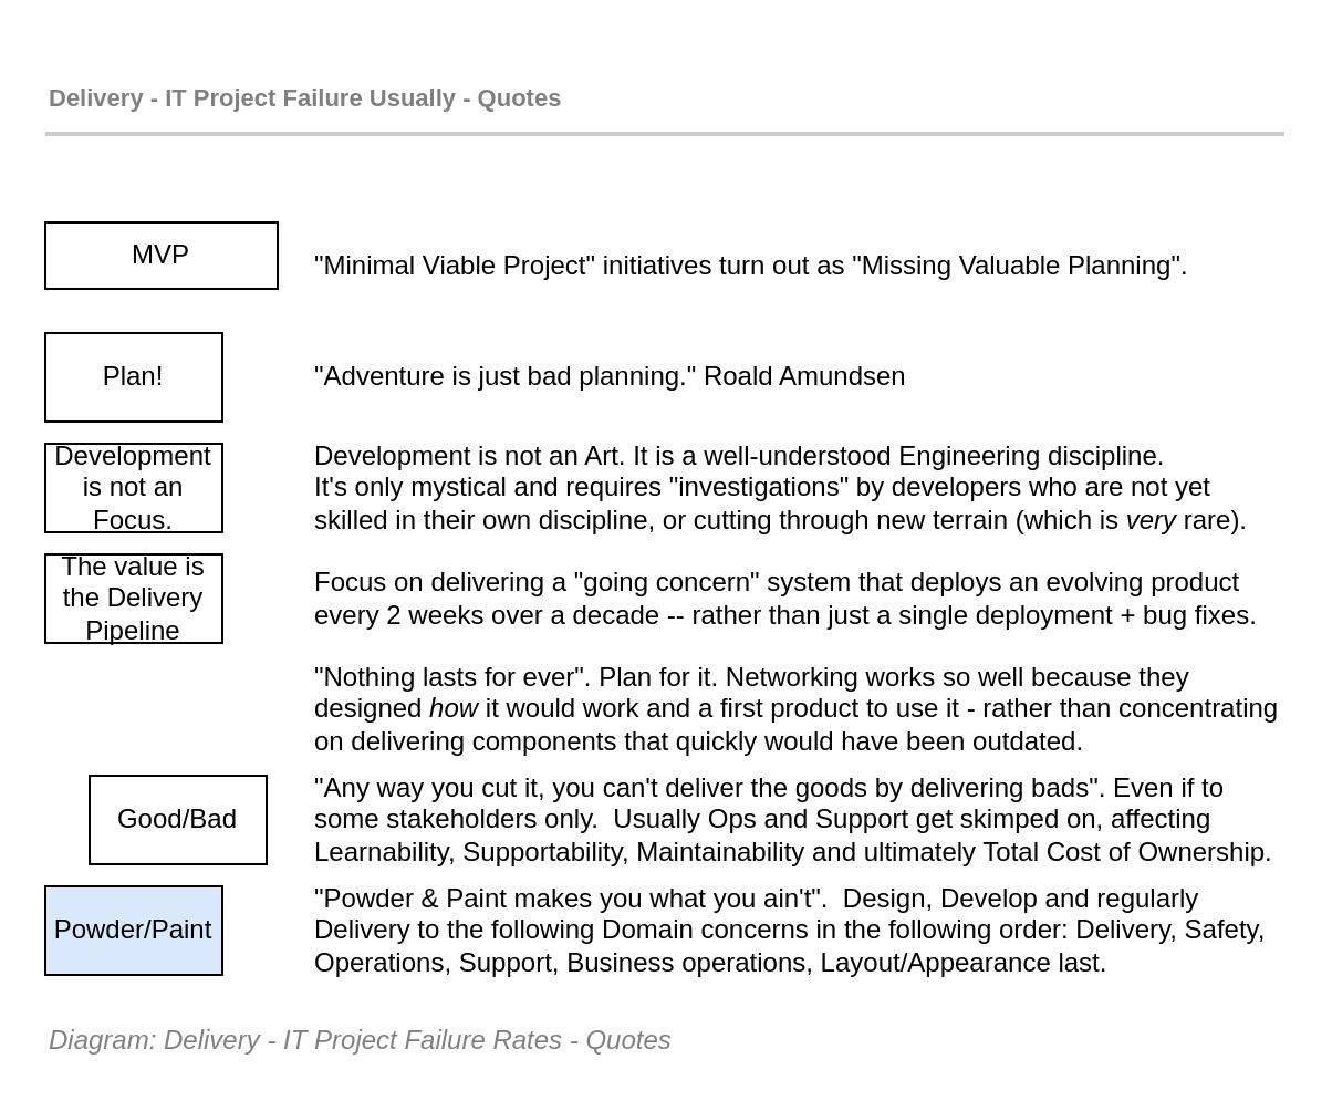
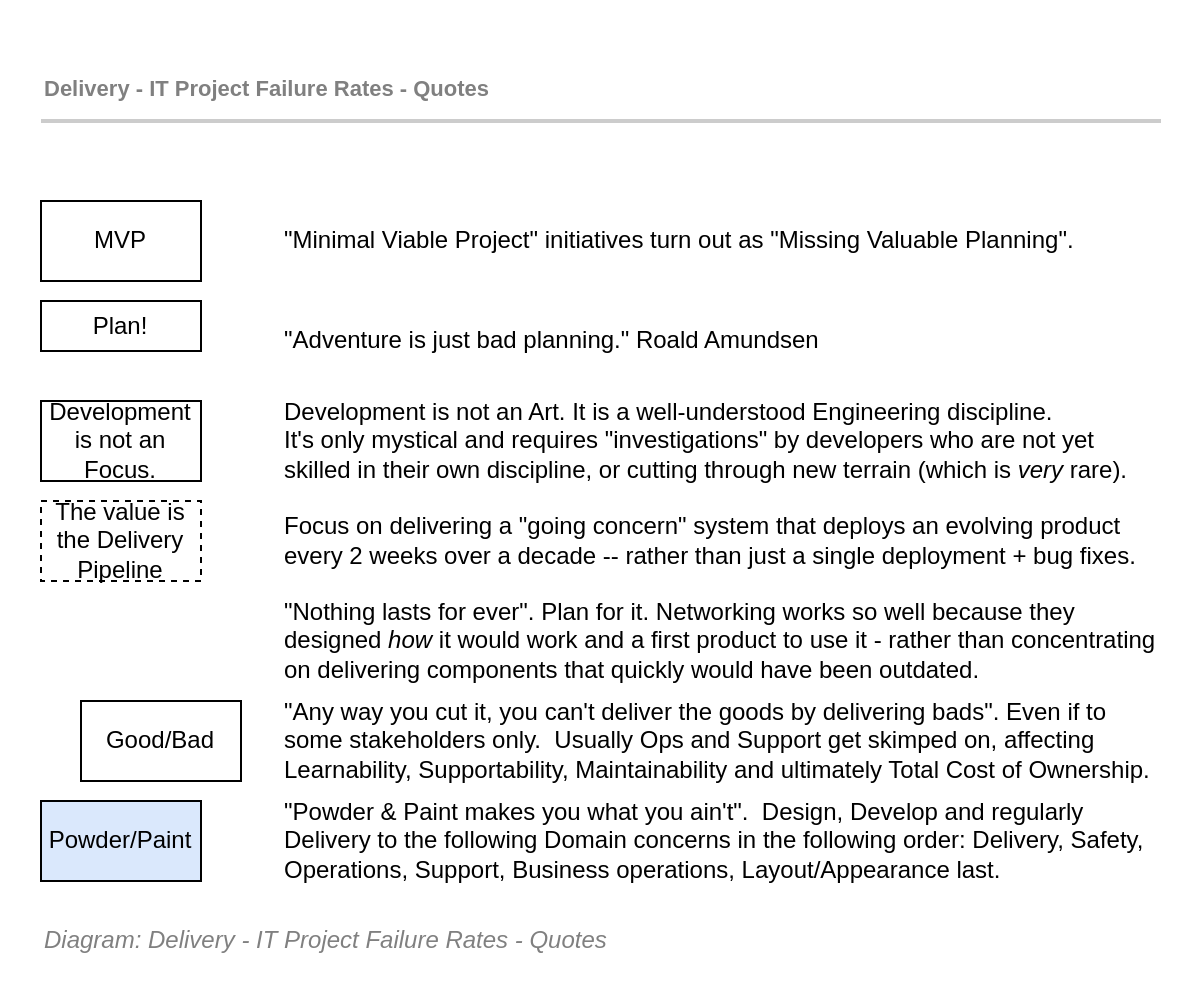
- <mxCell id="4" value="&lt;font style=&quot;font-size: 11px&quot;&gt;Delivery - IT Project Failure Usually - Quotes&lt;/font&gt;" style="text;strokeColor=none;fillColor=none;html=1;fontSize=24;fontStyle=1;verticalAlign=middle;align=left;shadow=0;glass=0;comic=0;opacity=30;fontColor=#808080;" vertex="1" parent="3"><mxGeometry width="560" height="40" as="geometry" /></mxCell>
+ <mxCell id="4" value="&lt;font style=&quot;font-size: 11px&quot;&gt;Delivery - IT Project Failure Rates - Quotes&lt;/font&gt;" style="text;strokeColor=none;fillColor=none;html=1;fontSize=24;fontStyle=1;verticalAlign=middle;align=left;shadow=0;glass=0;comic=0;opacity=30;fontColor=#808080;" vertex="1" parent="3"><mxGeometry width="560" height="40" as="geometry" /></mxCell>
- <mxCell id="10" value="MVP" style="rounded=0;whiteSpace=wrap;html=1;" vertex="1" parent="6"><mxGeometry x="20" y="100" width="105" height="30" as="geometry" /></mxCell>
+ <mxCell id="10" value="MVP" style="rounded=0;whiteSpace=wrap;html=1;" vertex="1" parent="6"><mxGeometry x="20" y="100" width="80" height="40" as="geometry" /></mxCell>
- <mxCell id="7" value="Plan!" style="rounded=0;whiteSpace=wrap;html=1;" vertex="1" parent="6"><mxGeometry x="20" y="150" width="80" height="40" as="geometry" /></mxCell>
+ <mxCell id="7" value="Plan!" style="rounded=0;whiteSpace=wrap;html=1;" vertex="1" parent="6"><mxGeometry x="20" y="150" width="80" height="25" as="geometry" /></mxCell>
- <mxCell id="9" value="The value is the Delivery Pipeline" style="rounded=0;whiteSpace=wrap;html=1;" vertex="1" parent="6"><mxGeometry x="20" y="250" width="80" height="40" as="geometry" /></mxCell>
+ <mxCell id="9" value="The value is the Delivery Pipeline" style="rounded=0;whiteSpace=wrap;html=1;dashed=1;" vertex="1" parent="6"><mxGeometry x="20" y="250" width="80" height="40" as="geometry" /></mxCell>
